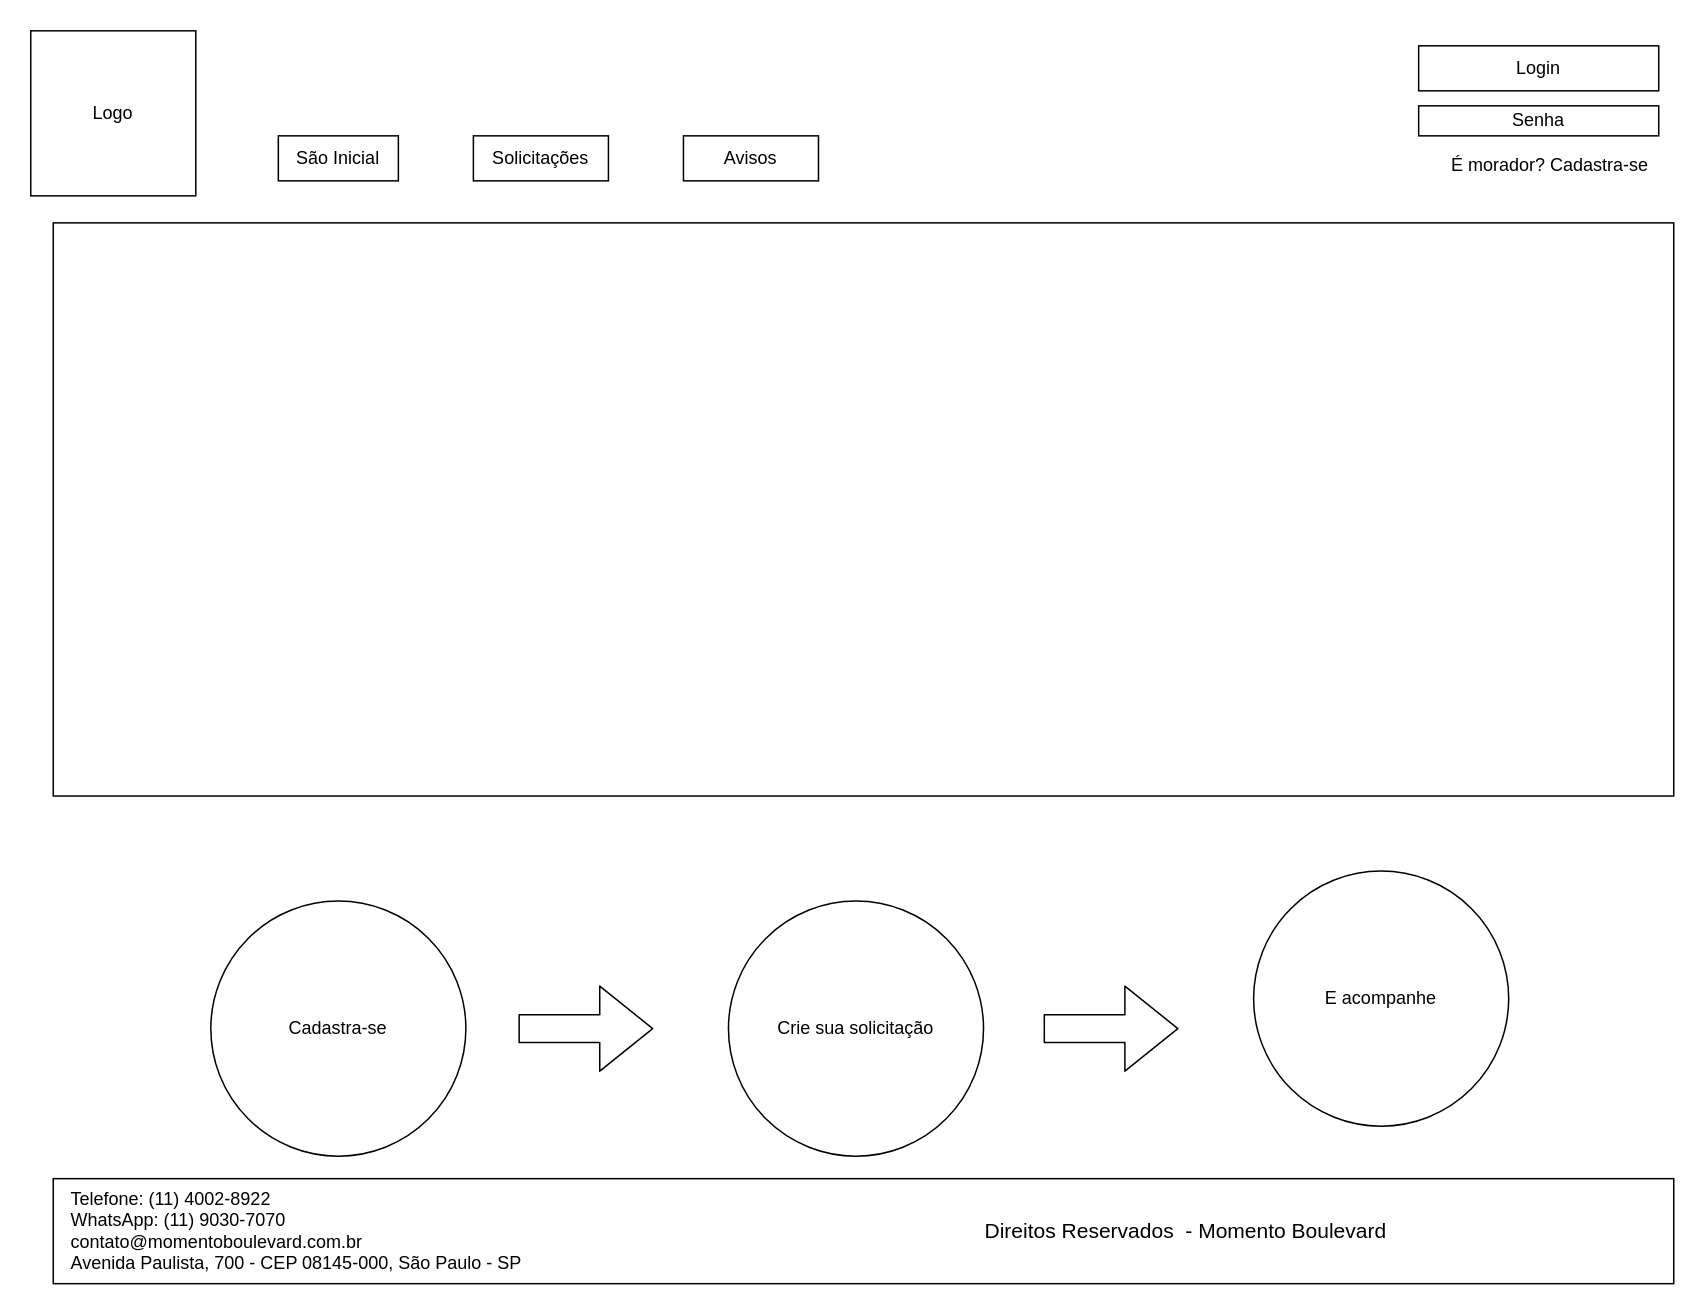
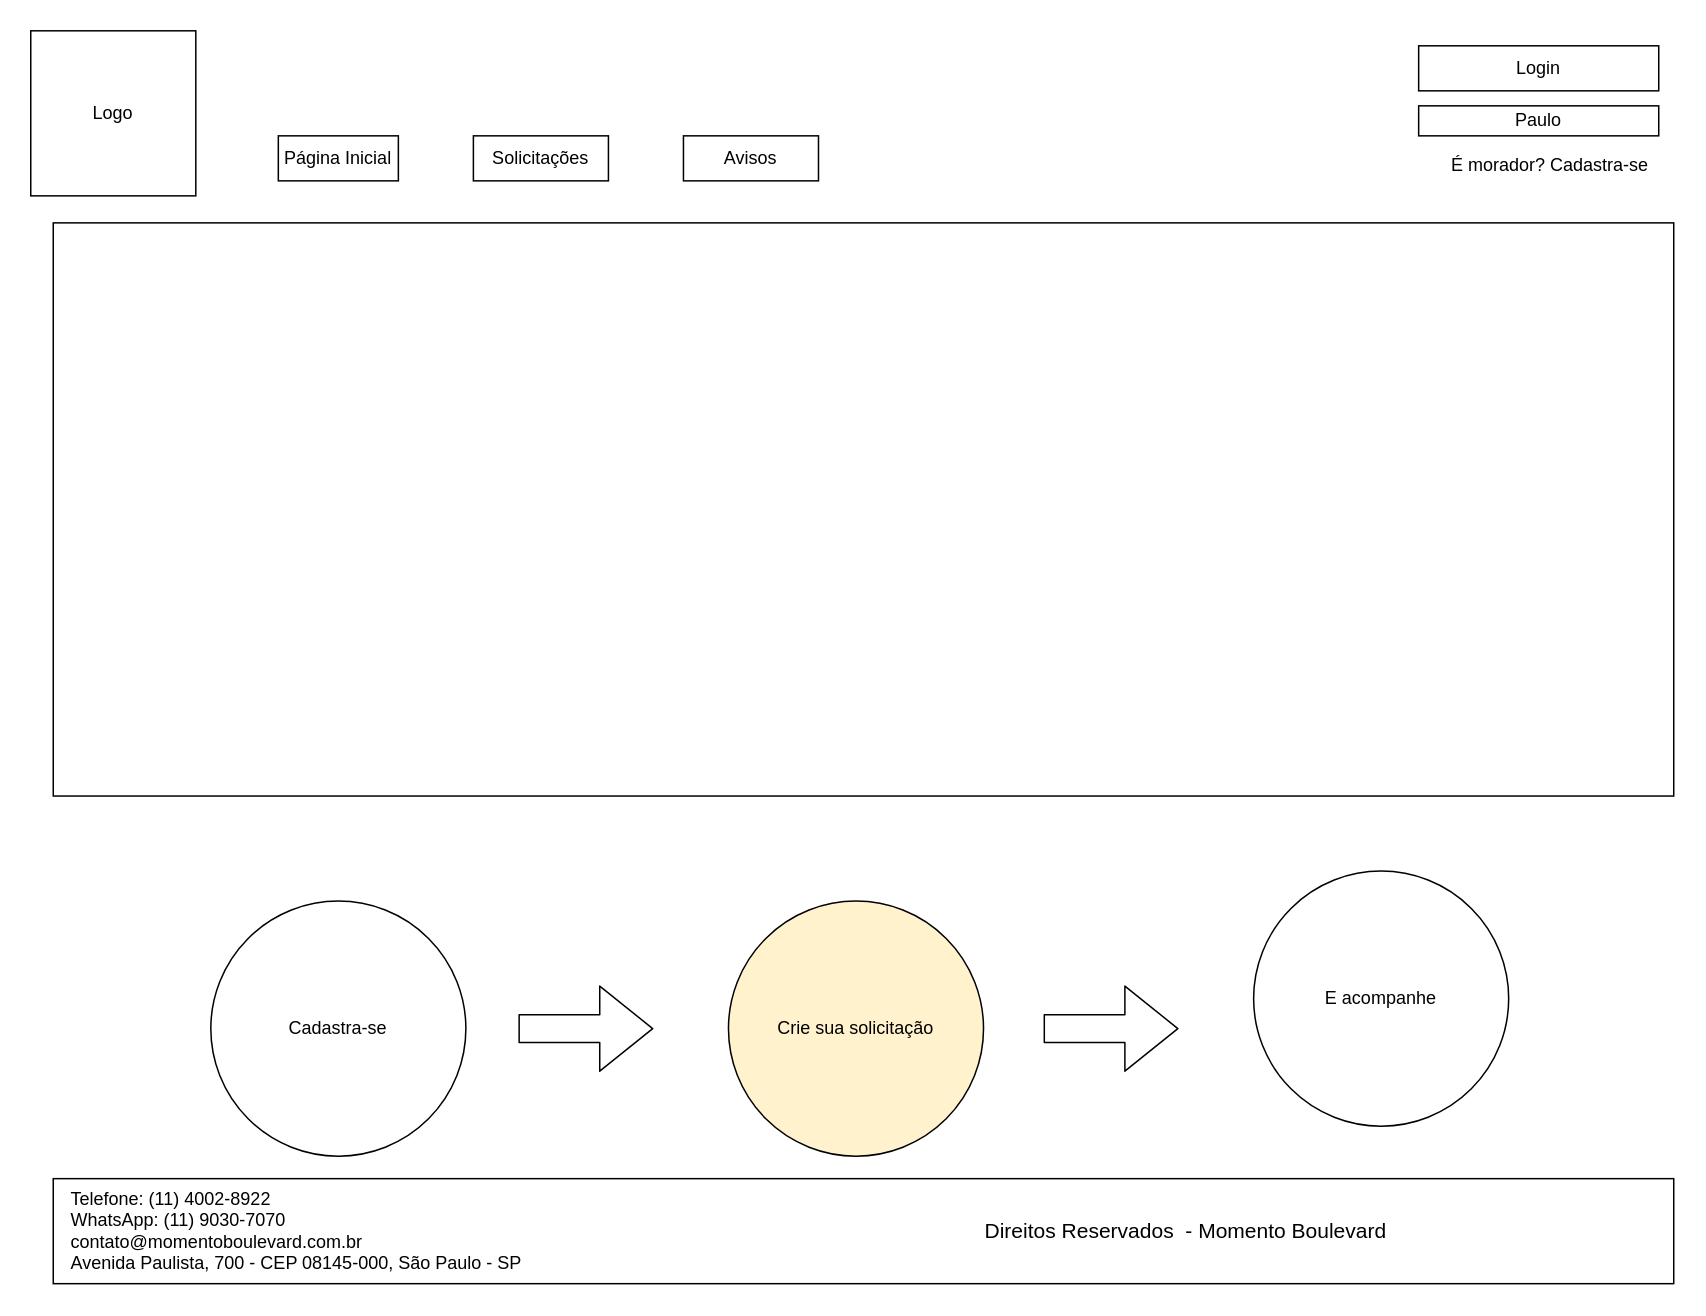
- <mxCell id="8" value="Senha" style="rounded=0;whiteSpace=wrap;html=1;" parent="1" vertex="1"><mxGeometry x="945" y="70" width="160" height="20" as="geometry" /></mxCell>
+ <mxCell id="8" value="Paulo" style="rounded=0;whiteSpace=wrap;html=1;" parent="1" vertex="1"><mxGeometry x="945" y="70" width="160" height="20" as="geometry" /></mxCell>
- <mxCell id="4" value="São Inicial" style="rounded=0;whiteSpace=wrap;html=1;" parent="1" vertex="1"><mxGeometry x="185" y="90" width="80" height="30" as="geometry" /></mxCell>
+ <mxCell id="4" value="Página Inicial" style="rounded=0;whiteSpace=wrap;html=1;" parent="1" vertex="1"><mxGeometry x="185" y="90" width="80" height="30" as="geometry" /></mxCell>
- <mxCell id="11" value="Crie sua solicitação" style="ellipse;whiteSpace=wrap;html=1;aspect=fixed;" parent="1" vertex="1"><mxGeometry x="485" y="600" width="170" height="170" as="geometry" /></mxCell>
+ <mxCell id="11" value="Crie sua solicitação" style="ellipse;whiteSpace=wrap;html=1;aspect=fixed;fillColor=#fff2cc;" parent="1" vertex="1"><mxGeometry x="485" y="600" width="170" height="170" as="geometry" /></mxCell>
